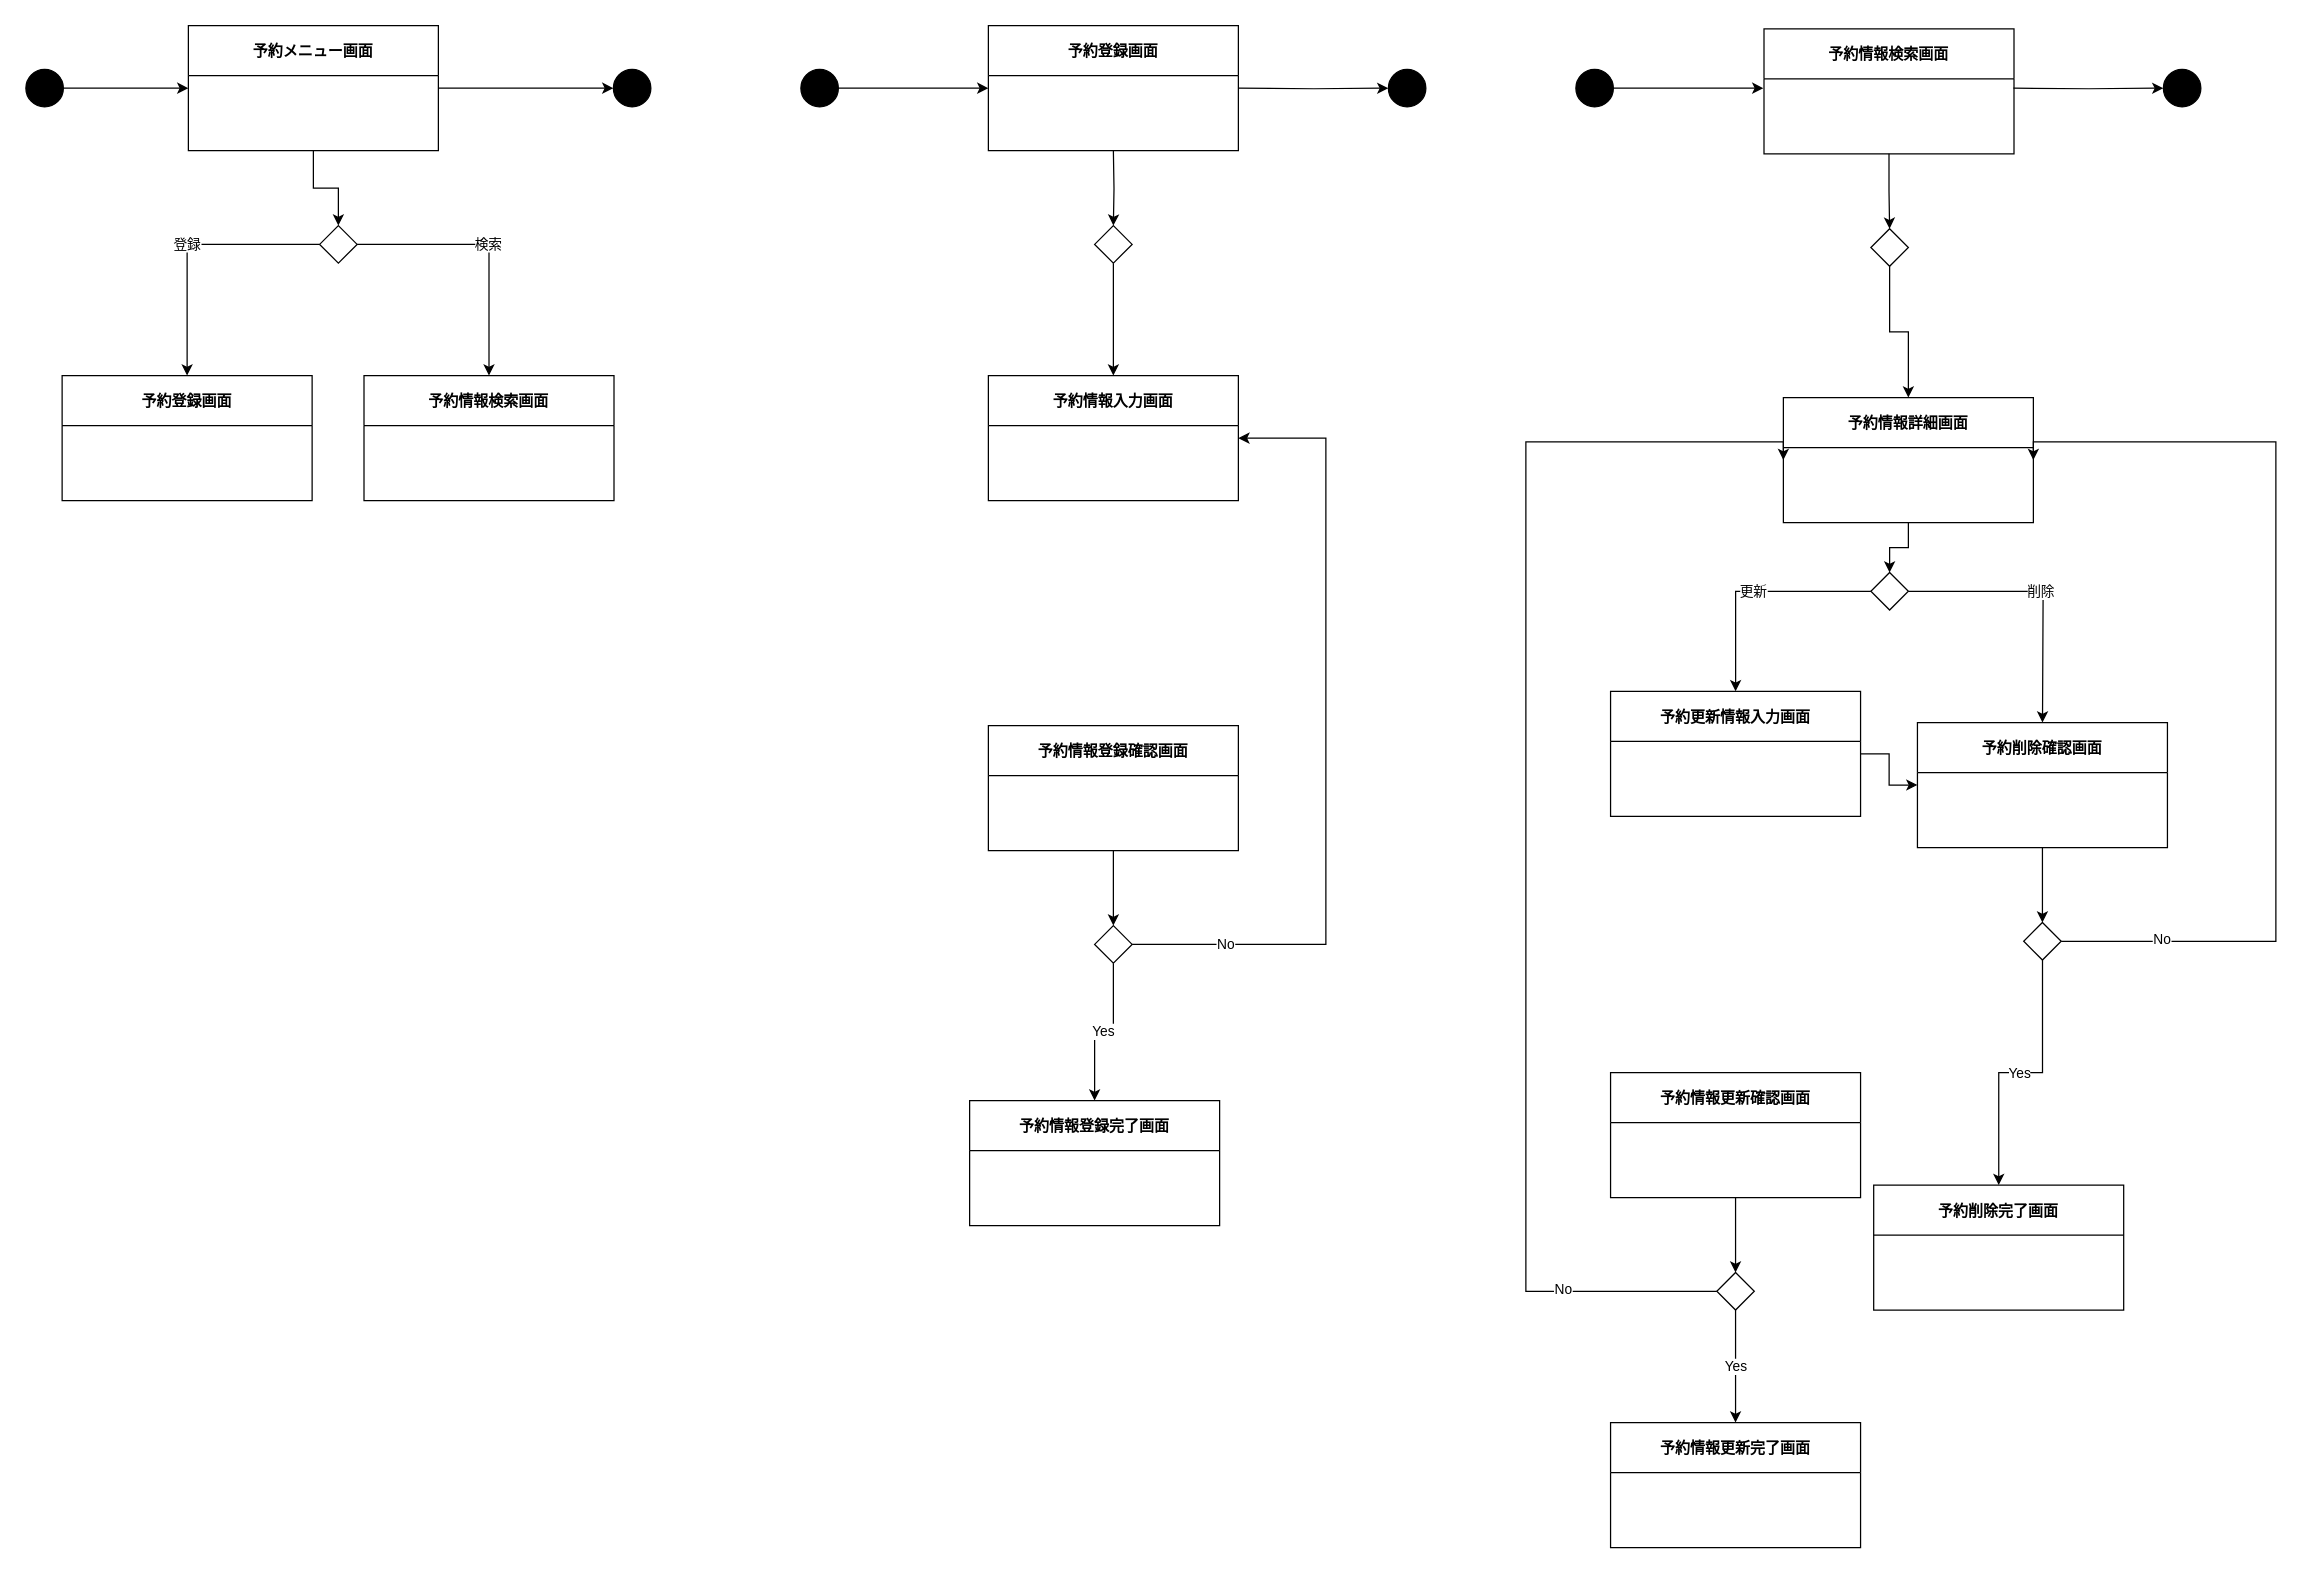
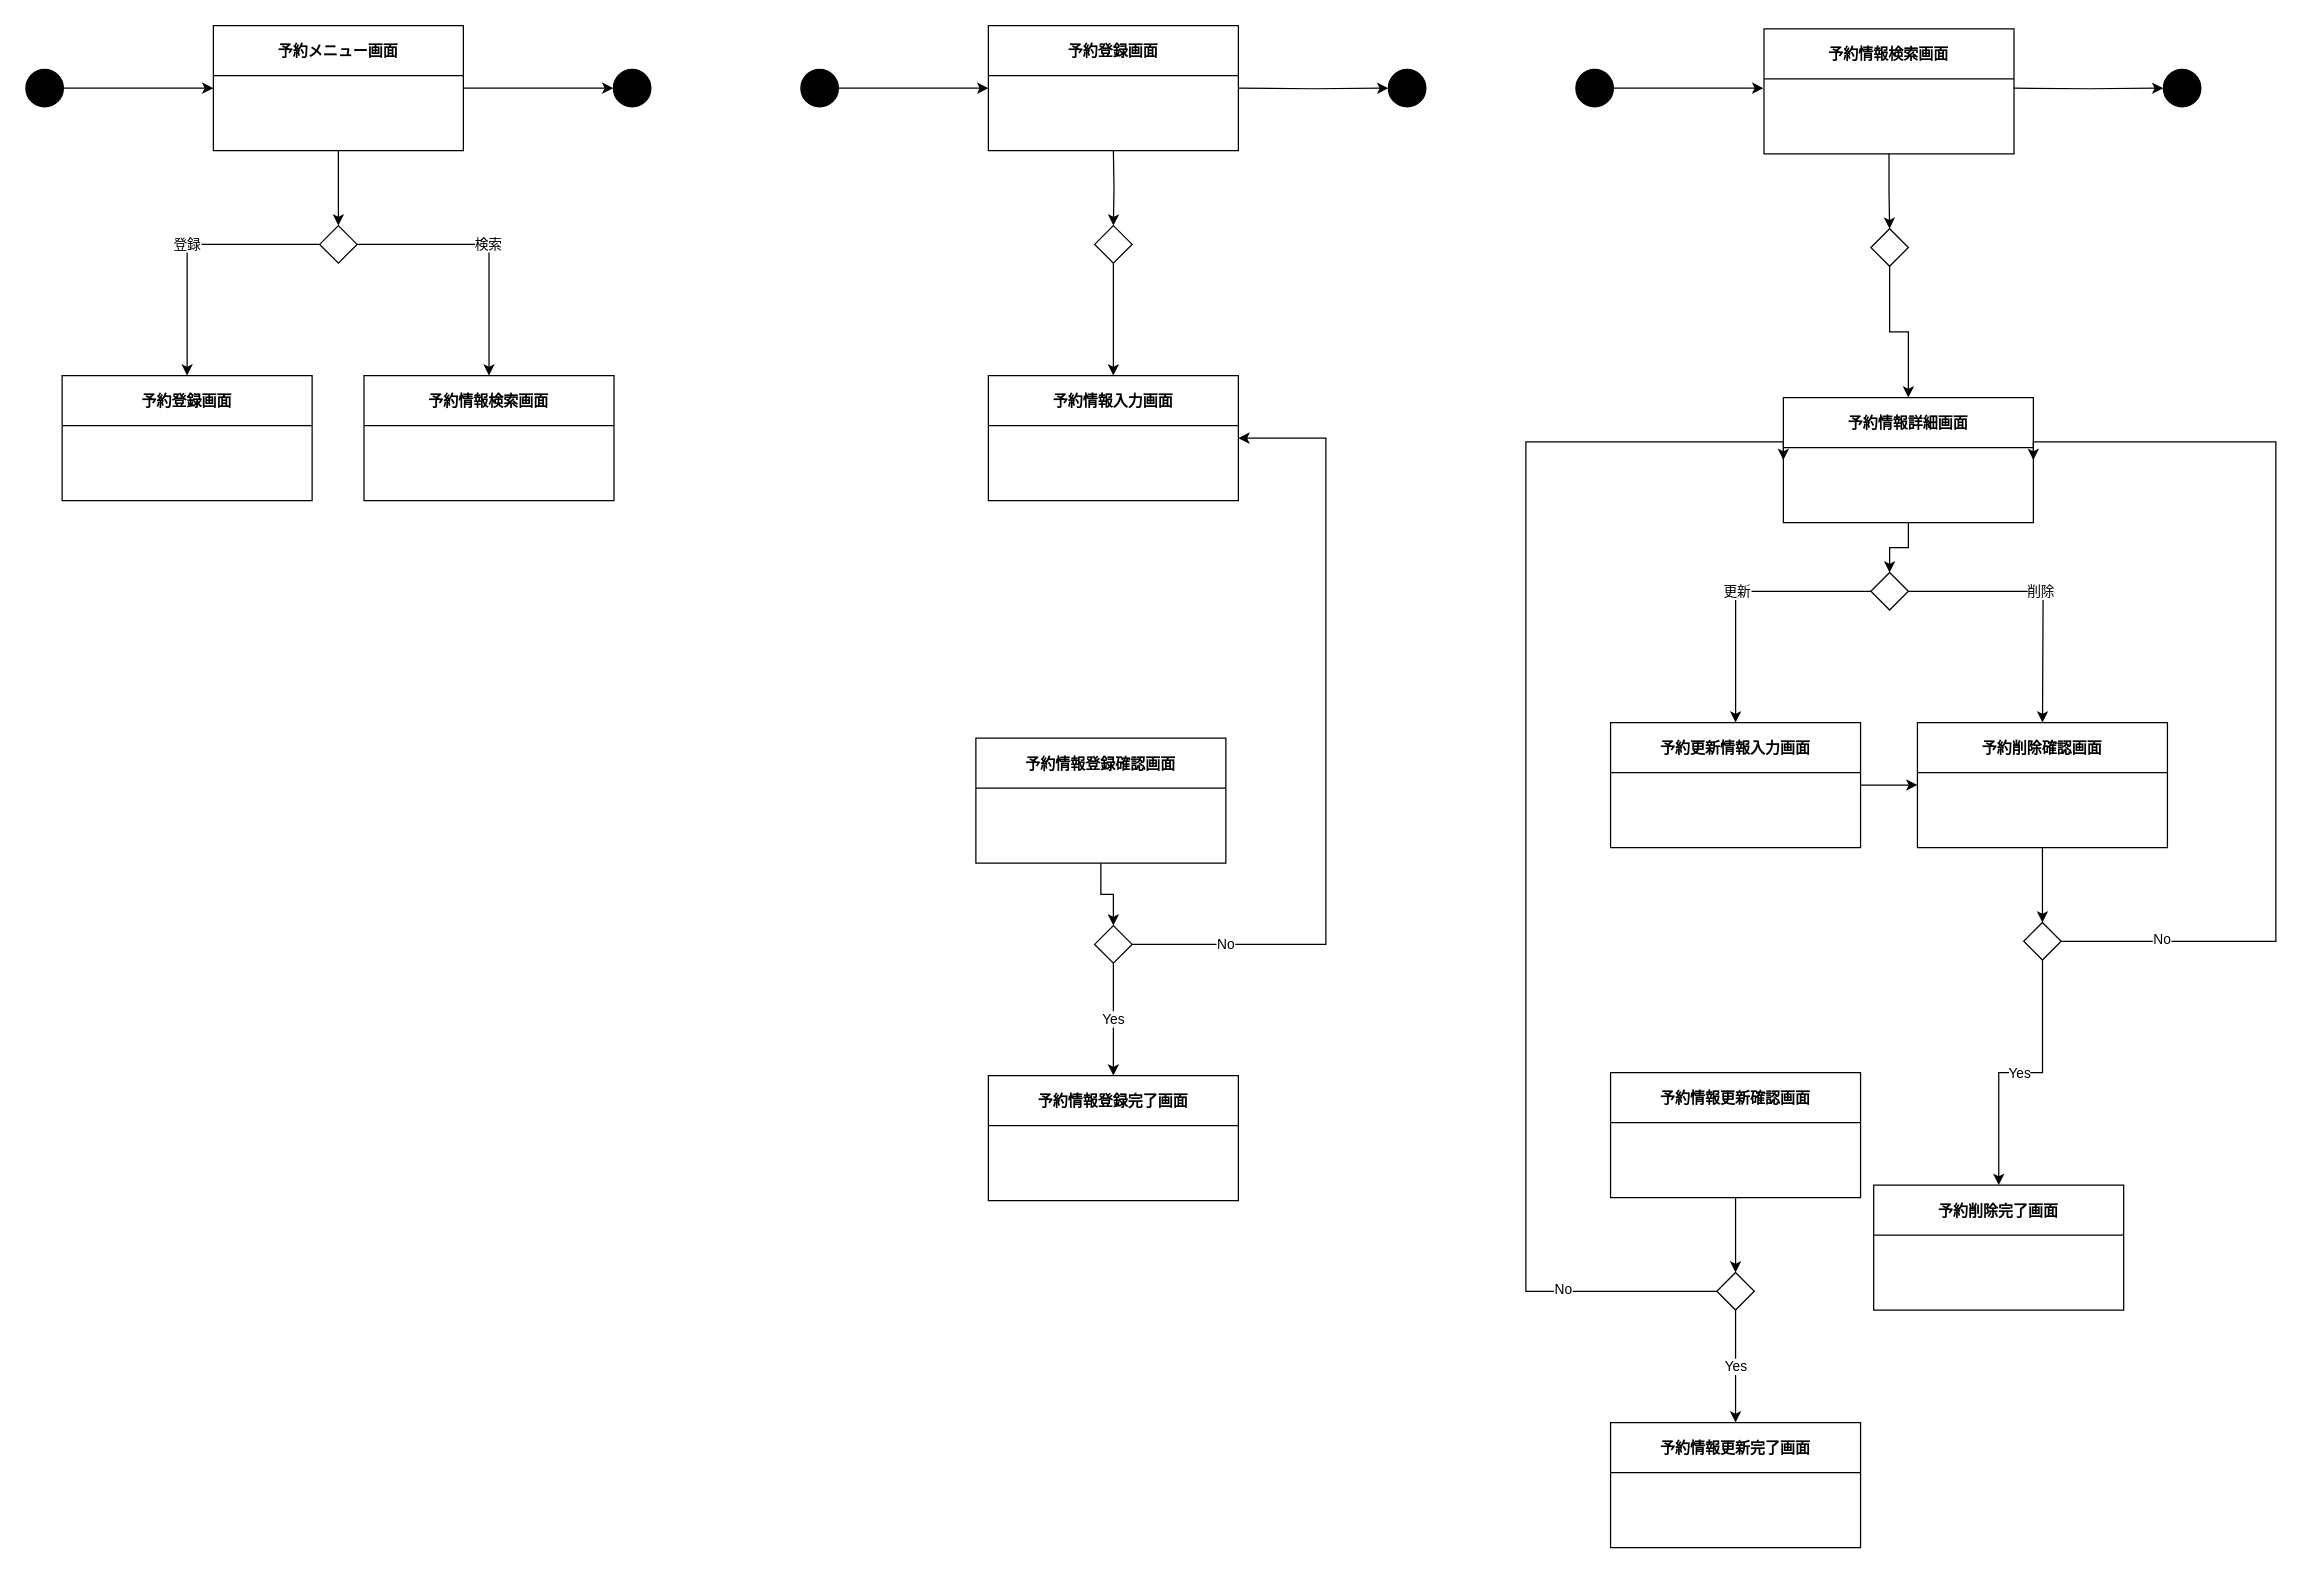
- <mxCell id="4" value="予約メニュー画面" style="swimlane;startSize=40;" parent="1" vertex="1"><mxGeometry x="150" y="20" width="200" height="100" as="geometry" /></mxCell>
+ <mxCell id="4" value="予約メニュー画面" style="swimlane;startSize=40;" parent="1" vertex="1"><mxGeometry x="170" y="20" width="200" height="100" as="geometry" /></mxCell>
- <mxCell id="22" value="予約更新情報入力画面" style="swimlane;startSize=40;" parent="1" vertex="1"><mxGeometry x="1287.75" y="552.5" width="200" height="100" as="geometry" /></mxCell>
+ <mxCell id="22" value="予約更新情報入力画面" style="swimlane;startSize=40;" parent="1" vertex="1"><mxGeometry x="1287.75" y="577.5" width="200" height="100" as="geometry" /></mxCell>
- <mxCell id="39" value="予約情報登録確認画面" style="swimlane;startSize=40;" parent="1" vertex="1"><mxGeometry x="790" y="580" width="200" height="100" as="geometry" /></mxCell>
+ <mxCell id="39" value="予約情報登録確認画面" style="swimlane;startSize=40;" parent="1" vertex="1"><mxGeometry x="780" y="590" width="200" height="100" as="geometry" /></mxCell>
- <mxCell id="40" value="予約情報登録完了画面" style="swimlane;startSize=40;" parent="1" vertex="1"><mxGeometry x="775" y="880" width="200" height="100" as="geometry" /></mxCell>
+ <mxCell id="40" value="予約情報登録完了画面" style="swimlane;startSize=40;" parent="1" vertex="1"><mxGeometry x="790" y="860" width="200" height="100" as="geometry" /></mxCell>
